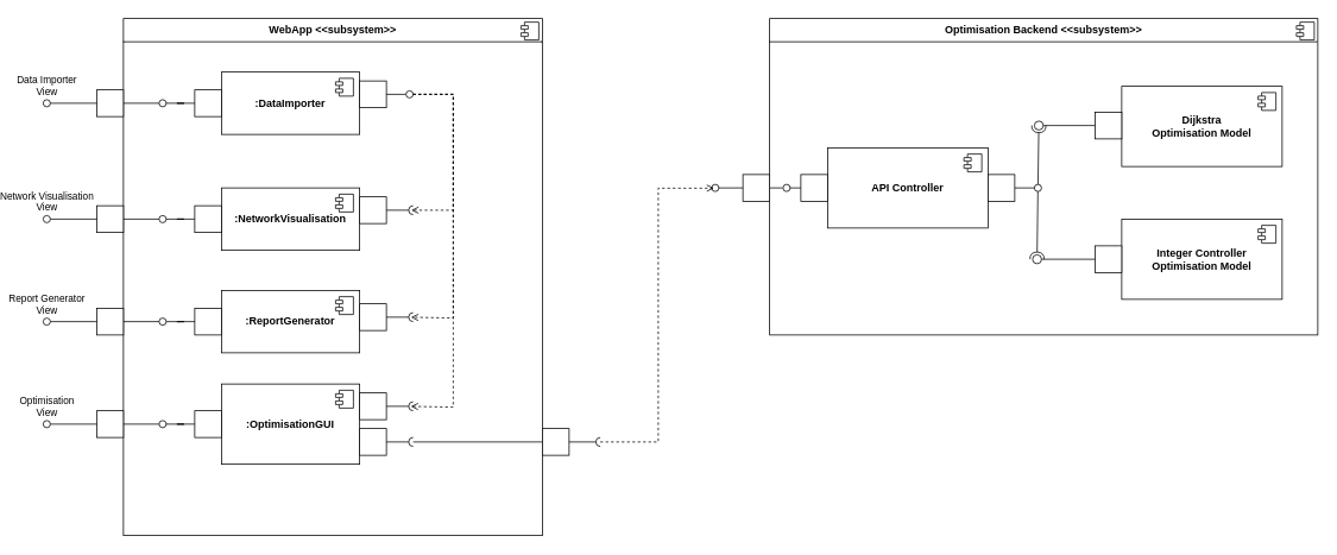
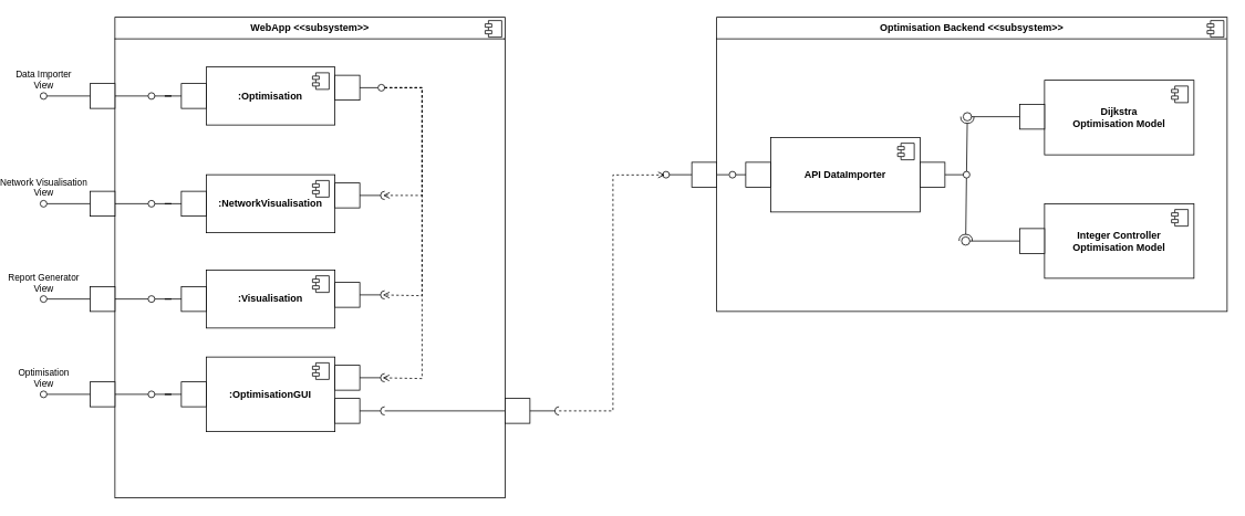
- <mxCell id="4" value="&lt;b&gt;:DataImporter&lt;/b&gt;" style="html=1;dropTarget=0;whiteSpace=wrap;" vertex="1" parent="1"><mxGeometry x="220" y="80" width="155" height="70" as="geometry" /></mxCell>
+ <mxCell id="4" value="&lt;b&gt;:Optimisation&lt;/b&gt;" style="html=1;dropTarget=0;whiteSpace=wrap;" vertex="1" parent="1"><mxGeometry x="220" y="80" width="155" height="70" as="geometry" /></mxCell>
- <mxCell id="36" value="&lt;b&gt;API Controller&lt;/b&gt;" style="html=1;dropTarget=0;whiteSpace=wrap;" vertex="1" parent="1"><mxGeometry x="900" y="165" width="180" height="90" as="geometry" /></mxCell>
+ <mxCell id="36" value="&lt;b&gt;API DataImporter&lt;/b&gt;" style="html=1;dropTarget=0;whiteSpace=wrap;" vertex="1" parent="1"><mxGeometry x="900" y="165" width="180" height="90" as="geometry" /></mxCell>
- <mxCell id="8" value="&lt;b&gt;:ReportGenerator&lt;/b&gt;" style="html=1;dropTarget=0;whiteSpace=wrap;" vertex="1" parent="1"><mxGeometry x="220" y="325" width="155" height="70" as="geometry" /></mxCell>
+ <mxCell id="8" value="&lt;b&gt;:Visualisation&lt;/b&gt;" style="html=1;dropTarget=0;whiteSpace=wrap;" vertex="1" parent="1"><mxGeometry x="220" y="325" width="155" height="70" as="geometry" /></mxCell>
